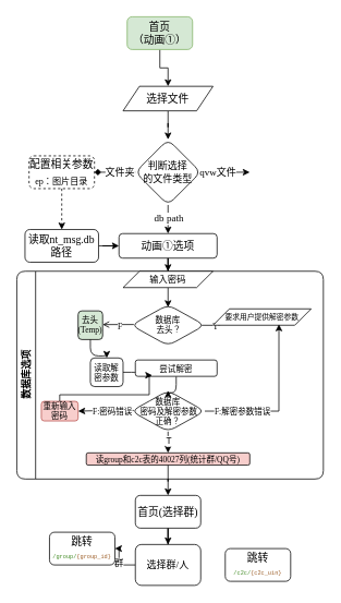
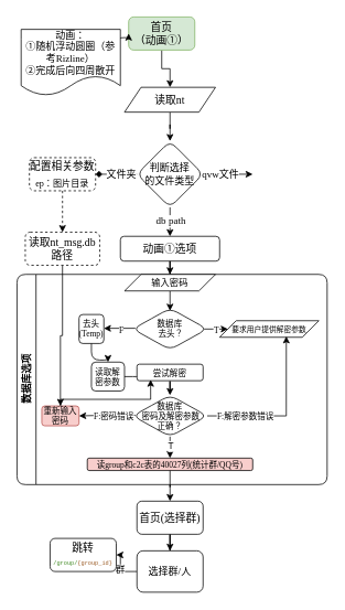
+ <mxCell id="4" style="edgeStyle=orthogonalEdgeStyle;rounded=1;orthogonalLoop=1;jettySize=auto;html=1;entryX=0;entryY=0.5;entryDx=0;entryDy=0;fontFamily=LXGW WenKai Mono;fontSize=13;fontColor=default;exitX=0.998;exitY=0.141;exitDx=0;exitDy=0;exitPerimeter=0;" parent="1" source="12" target="3" edge="1"><mxGeometry relative="1" as="geometry"><mxPoint x="145" y="45" as="sourcePoint" /><Array as="points"><mxPoint x="145" y="45" /></Array></mxGeometry></mxCell>
+ <mxCell id="12" value="动画：&lt;div&gt;①随机浮动圆圈（参考Rizline）&lt;/div&gt;&lt;div&gt;②完成后向四周散开&lt;/div&gt;" style="shape=document;whiteSpace=wrap;html=1;boundedLbl=1;rounded=1;strokeColor=default;align=center;verticalAlign=middle;fontFamily=LXGW WenKai Mono;fontSize=12;fontColor=default;fillColor=default;" parent="1" vertex="1"><mxGeometry x="25" y="35" width="120" height="80" as="geometry" /></mxCell>
- <mxCell id="50" value="&lt;span style=&quot;font-family: &amp;quot;LXGW WenKai Mono&amp;quot;; font-size: 13px;&quot;&gt;选择文件&lt;/span&gt;" style="shape=parallelogram;perimeter=parallelogramPerimeter;whiteSpace=wrap;html=1;fixedSize=1;size=20;" parent="1" vertex="1"><mxGeometry x="150" y="105" width="110" height="30" as="geometry" /></mxCell>
+ <mxCell id="50" value="&lt;span style=&quot;font-family: &amp;quot;LXGW WenKai Mono&amp;quot;; font-size: 13px;&quot;&gt;读取nt&lt;/span&gt;" style="shape=parallelogram;perimeter=parallelogramPerimeter;whiteSpace=wrap;html=1;fixedSize=1;size=20;" parent="1" vertex="1"><mxGeometry x="150" y="105" width="110" height="30" as="geometry" /></mxCell>
- <mxCell id="47" value="读取nt_msg.db路径" style="rounded=1;whiteSpace=wrap;html=1;fontFamily=LXGW WenKai Mono;fontSize=13;" parent="1" vertex="1"><mxGeometry x="30" y="280" width="90" height="40" as="geometry" /></mxCell>
+ <mxCell id="47" value="读取nt_msg.db路径" style="rounded=1;whiteSpace=wrap;html=1;fontFamily=LXGW WenKai Mono;fontSize=13;dashed=1;" parent="1" vertex="1"><mxGeometry x="30" y="280" width="90" height="40" as="geometry" /></mxCell>
- <mxCell id="46" style="edgeStyle=orthogonalEdgeStyle;rounded=0;orthogonalLoop=1;jettySize=auto;html=1;entryX=0;entryY=0.5;entryDx=0;entryDy=0;" edge="1" parent="1" source="47" target="14"><mxGeometry relative="1" as="geometry" /></mxCell>
+ <mxCell id="46" style="edgeStyle=orthogonalEdgeStyle;rounded=0;orthogonalLoop=1;jettySize=auto;html=1;" edge="1" parent="1" source="47" target="34"><mxGeometry relative="1" as="geometry" /></mxCell>
- <mxCell id="23" value="&lt;font style=&quot;font-size: 9px;&quot;&gt;&lt;span style=&quot;font-family: &amp;quot;LXGW WenKai Mono&amp;quot;;&quot;&gt;要求用户提供&lt;/span&gt;&lt;span style=&quot;color: light-dark(rgb(0, 0, 0), rgb(255, 255, 255)); font-family: &amp;quot;LXGW WenKai Mono&amp;quot;; background-color: transparent;&quot;&gt;解密参数&lt;/span&gt;&lt;/font&gt;" style="shape=parallelogram;perimeter=parallelogramPerimeter;whiteSpace=wrap;html=1;fixedSize=1;size=20;fontSize=11;" parent="16" vertex="1"><mxGeometry x="165" y="11" width="120" height="20" as="geometry" /></mxCell>
+ <mxCell id="23" value="&lt;font style=&quot;font-size: 9px;&quot;&gt;&lt;span style=&quot;font-family: &amp;quot;LXGW WenKai Mono&amp;quot;;&quot;&gt;要求用户提供&lt;/span&gt;&lt;span style=&quot;color: light-dark(rgb(0, 0, 0), rgb(255, 255, 255)); font-family: &amp;quot;LXGW WenKai Mono&amp;quot;; background-color: transparent;&quot;&gt;解密参数&lt;/span&gt;&lt;/font&gt;" style="shape=parallelogram;perimeter=parallelogramPerimeter;whiteSpace=wrap;html=1;fixedSize=1;size=20;fontSize=11;" parent="16" vertex="1"><mxGeometry x="170" y="21" width="120" height="20" as="geometry" /></mxCell>
- <mxCell id="22" value="&lt;span&gt;去头(Temp)&lt;/span&gt;" style="rounded=1;whiteSpace=wrap;html=1;fontFamily=LXGW WenKai Mono;fontSize=10;fillColor=#d5e8d4;" parent="16" vertex="1"><mxGeometry y="13.5" width="30" height="35" as="geometry" /></mxCell>
+ <mxCell id="22" value="&lt;span&gt;去头(Temp)&lt;/span&gt;" style="rounded=1;whiteSpace=wrap;html=1;fontFamily=LXGW WenKai Mono;fontSize=10;" parent="16" vertex="1"><mxGeometry y="13.5" width="30" height="35" as="geometry" /></mxCell>
- <mxCell id="17" style="edgeStyle=orthogonalEdgeStyle;rounded=1;orthogonalLoop=1;jettySize=auto;html=1;entryX=1;entryY=0.5;entryDx=0;entryDy=0;fontFamily=LXGW WenKai Mono;fontSize=10;fontColor=default;exitX=0.035;exitY=0.483;exitDx=0;exitDy=0;exitPerimeter=0;endArrow=open;" parent="16" source="21" target="22" edge="1"><mxGeometry relative="1" as="geometry" /></mxCell>
+ <mxCell id="17" style="edgeStyle=orthogonalEdgeStyle;rounded=1;orthogonalLoop=1;jettySize=auto;html=1;entryX=1;entryY=0.5;entryDx=0;entryDy=0;fontFamily=LXGW WenKai Mono;fontSize=10;fontColor=default;exitX=0.035;exitY=0.483;exitDx=0;exitDy=0;exitPerimeter=0;" parent="16" source="21" target="22" edge="1"><mxGeometry relative="1" as="geometry" /></mxCell>
- <mxCell id="33" value="&lt;font&gt;尝试解密&lt;/font&gt;" style="rounded=1;whiteSpace=wrap;html=1;fontFamily=LXGW WenKai Mono;fontSize=10;" parent="15" vertex="1"><mxGeometry x="145" y="108.5" width="100" height="20" as="geometry" /></mxCell>
+ <mxCell id="33" value="&lt;font&gt;尝试解密&lt;/font&gt;" style="rounded=1;whiteSpace=wrap;html=1;fontFamily=LXGW WenKai Mono;fontSize=10;" parent="15" vertex="1"><mxGeometry x="145" y="108.5" width="80" height="20" as="geometry" /></mxCell>
- <mxCell id="55" value="跳转&lt;div&gt;&lt;span style=&quot;font-size: 7px; font-family: &amp;quot;JetBrains Mono&amp;quot;, &amp;quot;LXGW WenKai Mono&amp;quot;, Consolas, &amp;quot;Courier New&amp;quot;, monospace, Consolas, &amp;quot;Courier New&amp;quot;, monospace; white-space: pre; color: rgb(68, 140, 39);&quot;&gt;/c2c/&lt;/span&gt;&lt;span style=&quot;font-size: 7px; font-family: &amp;quot;JetBrains Mono&amp;quot;, &amp;quot;LXGW WenKai Mono&amp;quot;, Consolas, &amp;quot;Courier New&amp;quot;, monospace, Consolas, &amp;quot;Courier New&amp;quot;, monospace; white-space: pre; color: rgb(156, 93, 39);&quot;&gt;{c2c_uin}&lt;/span&gt;&lt;br&gt;&lt;/div&gt;" style="rounded=1;whiteSpace=wrap;html=1;fontFamily=LXGW WenKai Mono;fontSize=13;" parent="1" vertex="1"><mxGeometry x="275" y="670" width="80" height="40" as="geometry" /></mxCell>
